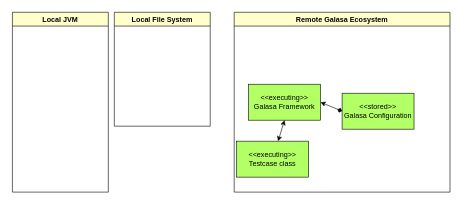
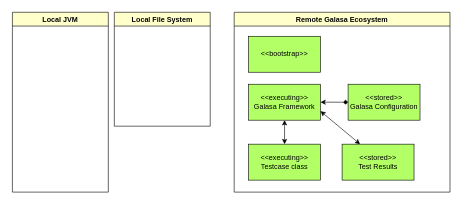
+ <mxCell id="12" value="&amp;lt;&amp;lt;bootstrap&amp;gt;&amp;gt;" style="rounded=0;whiteSpace=wrap;html=1;fillColor=#B3FF66;" parent="4" vertex="1"><mxGeometry x="24" y="40" width="120" height="60" as="geometry" /></mxCell>
- <mxCell id="5" value="&amp;lt;&amp;lt;stored&amp;gt;&amp;gt;&lt;br&gt;Galasa Configuration" style="rounded=0;whiteSpace=wrap;html=1;fillColor=#B3FF66;" parent="4" vertex="1"><mxGeometry x="180" y="135" width="120" height="60" as="geometry" /></mxCell>
+ <mxCell id="5" value="&amp;lt;&amp;lt;stored&amp;gt;&amp;gt;&lt;br&gt;Galasa Configuration" style="rounded=0;whiteSpace=wrap;html=1;fillColor=#B3FF66;" parent="4" vertex="1"><mxGeometry x="190" y="120" width="120" height="60" as="geometry" /></mxCell>
+ <mxCell id="10" value="" style="endArrow=classic;startArrow=classic;html=1;rounded=0;exitX=0.25;exitY=0;exitDx=0;exitDy=0;entryX=1;entryY=0.75;entryDx=0;entryDy=0;" parent="4" source="9" target="6" edge="1"><mxGeometry width="50" height="50" relative="1" as="geometry"><mxPoint x="50" y="110" as="sourcePoint" /><mxPoint x="100" y="60" as="targetPoint" /></mxGeometry></mxCell>
- <mxCell id="8" value="&amp;lt;&amp;lt;executing&amp;gt;&amp;gt;&lt;br&gt;Testcase class" style="rounded=0;whiteSpace=wrap;html=1;fillColor=#B3FF66;" parent="4" vertex="1"><mxGeometry x="4" y="215" width="120" height="60" as="geometry" /></mxCell>
+ <mxCell id="8" value="&amp;lt;&amp;lt;executing&amp;gt;&amp;gt;&lt;br&gt;Testcase class" style="rounded=0;whiteSpace=wrap;html=1;fillColor=#B3FF66;" parent="4" vertex="1"><mxGeometry x="24" y="220" width="120" height="60" as="geometry" /></mxCell>
+ <mxCell id="9" value="&amp;lt;&amp;lt;stored&amp;gt;&amp;gt;&lt;br&gt;Test Results" style="rounded=0;whiteSpace=wrap;html=1;fillColor=#B3FF66;" parent="4" vertex="1"><mxGeometry x="180" y="220" width="120" height="60" as="geometry" /></mxCell>
